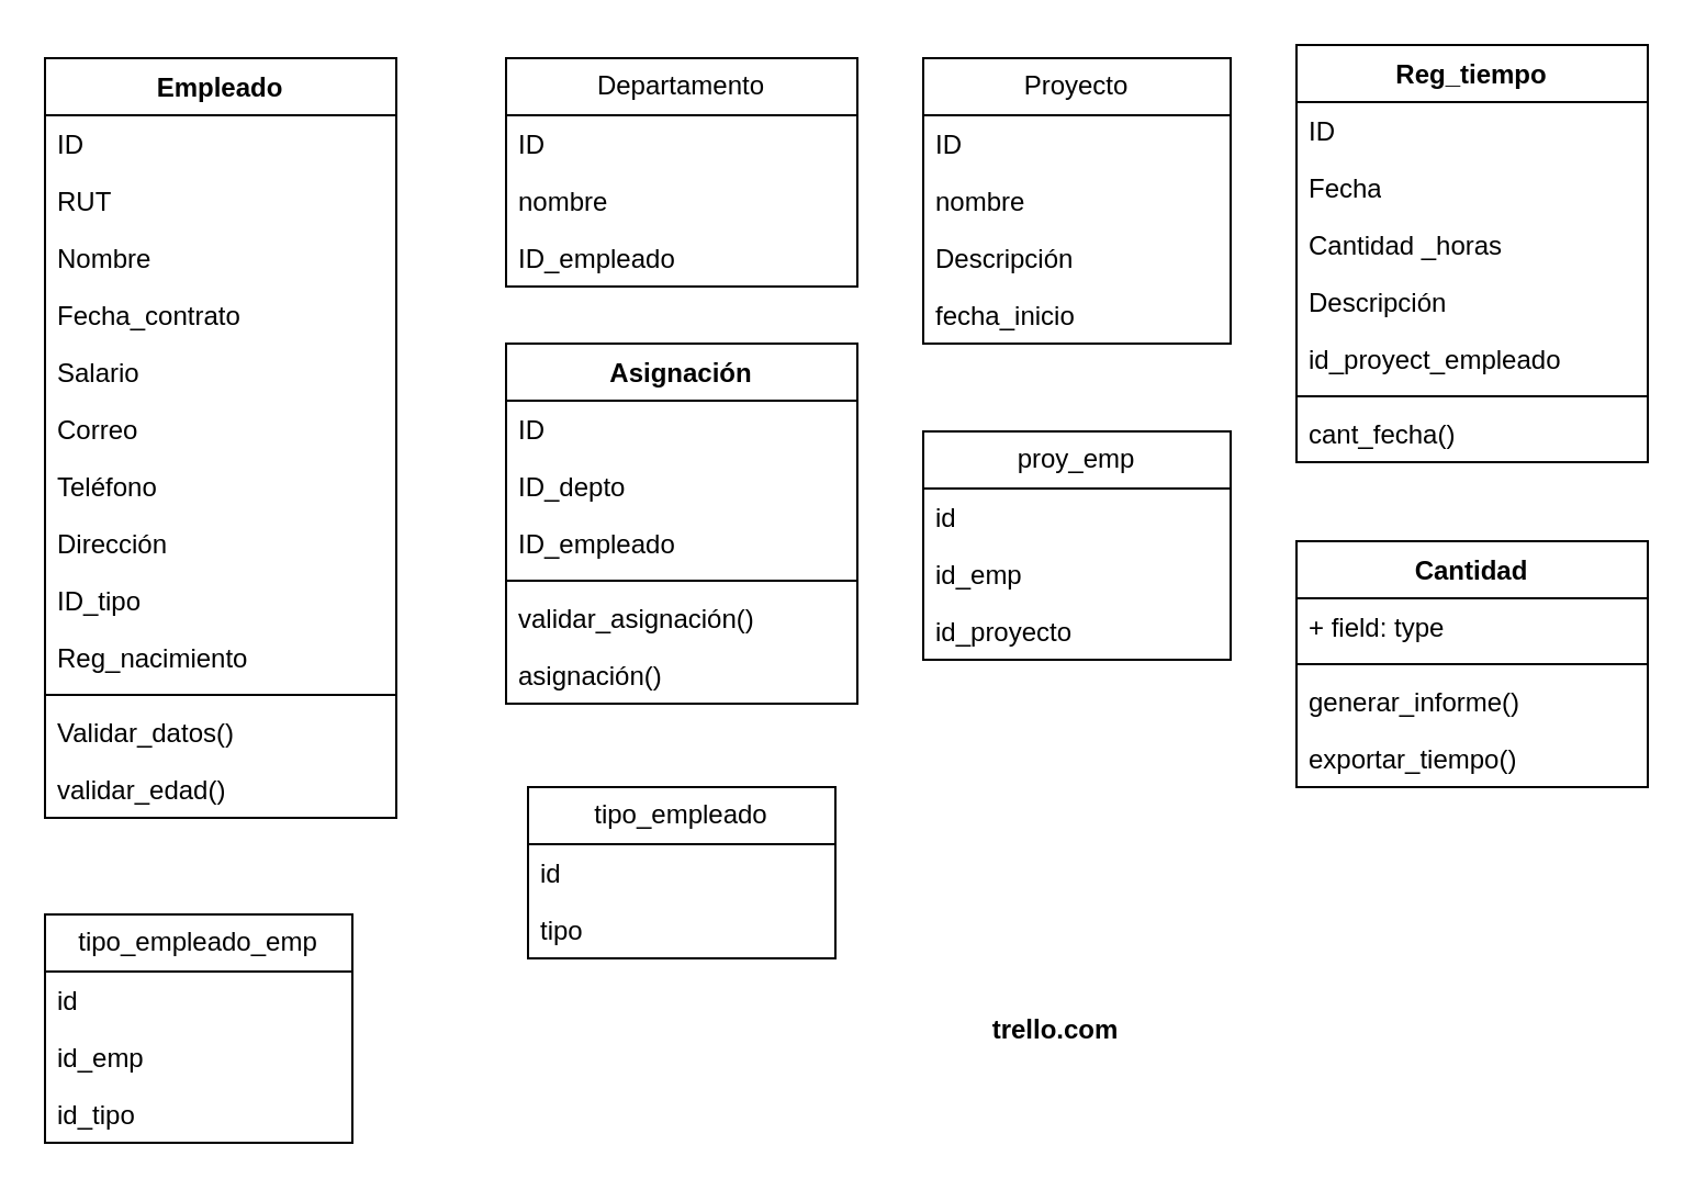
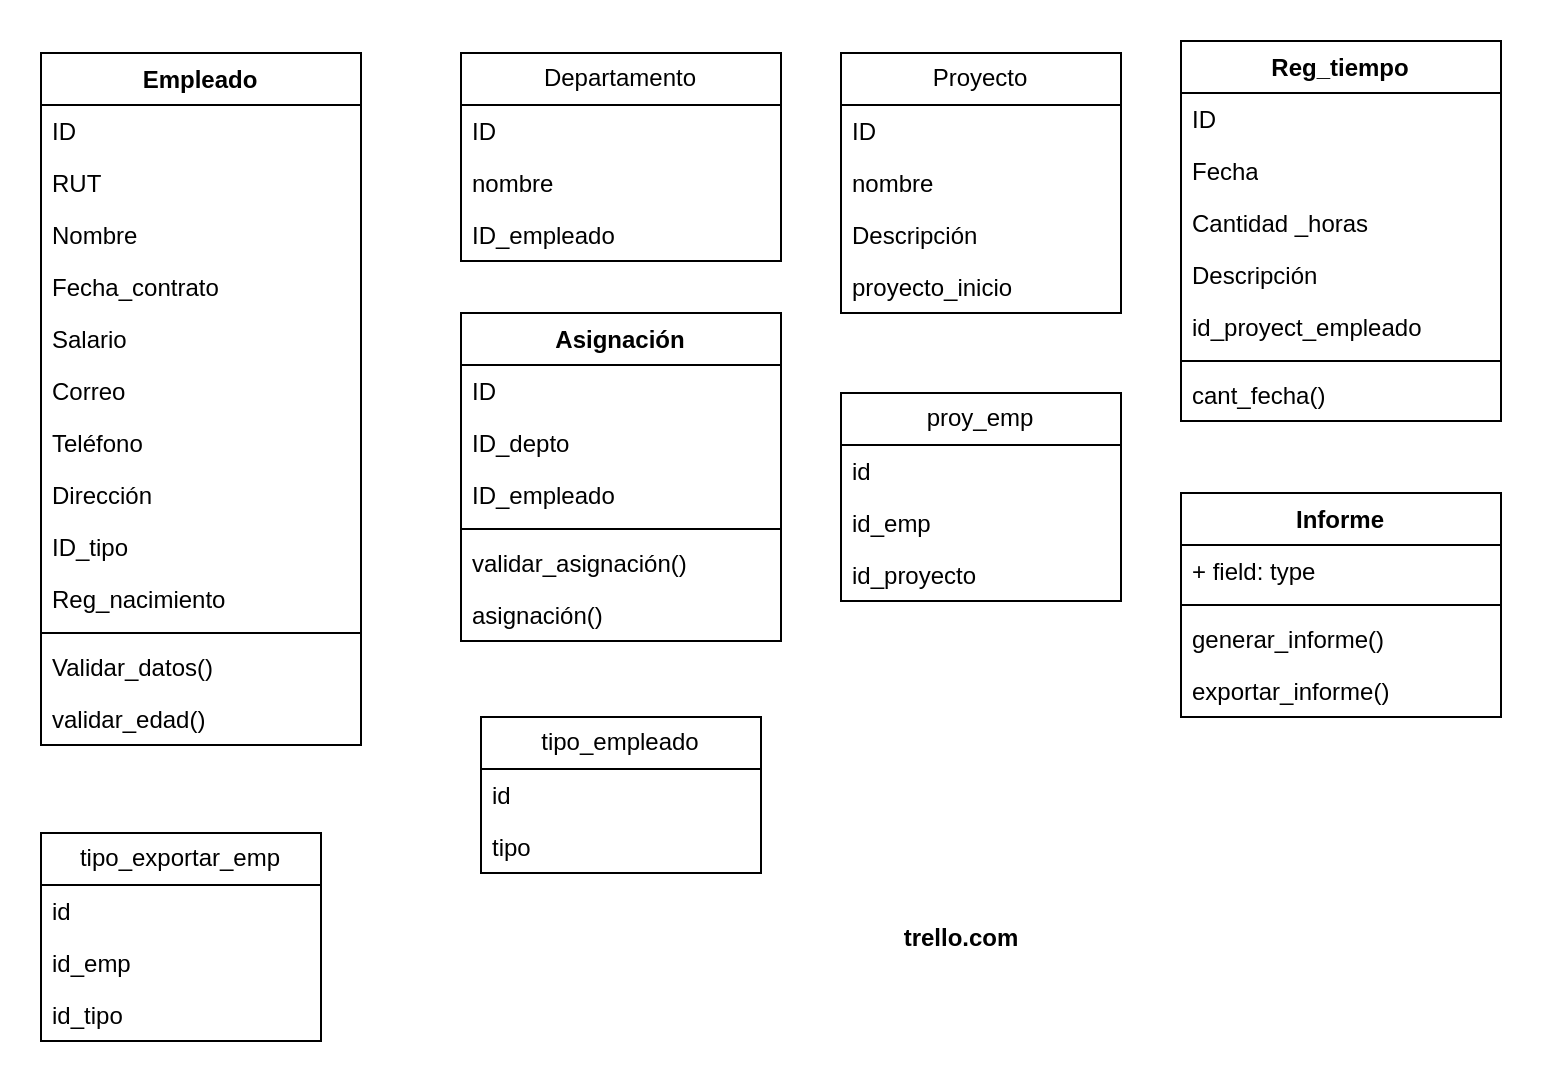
- <mxCell id="39" value="fecha_inicio" style="text;strokeColor=none;fillColor=none;align=left;verticalAlign=top;spacingLeft=4;spacingRight=4;overflow=hidden;rotatable=0;points=[[0,0.5],[1,0.5]];portConstraint=eastwest;whiteSpace=wrap;html=1;" vertex="1" parent="35"><mxGeometry y="104" width="140" height="26" as="geometry" /></mxCell>
+ <mxCell id="39" value="proyecto_inicio" style="text;strokeColor=none;fillColor=none;align=left;verticalAlign=top;spacingLeft=4;spacingRight=4;overflow=hidden;rotatable=0;points=[[0,0.5],[1,0.5]];portConstraint=eastwest;whiteSpace=wrap;html=1;" vertex="1" parent="35"><mxGeometry y="104" width="140" height="26" as="geometry" /></mxCell>
- <mxCell id="51" value="Cantidad" style="swimlane;fontStyle=1;align=center;verticalAlign=top;childLayout=stackLayout;horizontal=1;startSize=26;horizontalStack=0;resizeParent=1;resizeParentMax=0;resizeLast=0;collapsible=1;marginBottom=0;whiteSpace=wrap;html=1;" vertex="1" parent="1"><mxGeometry x="590" y="246" width="160" height="112" as="geometry" /></mxCell>
+ <mxCell id="51" value="Informe" style="swimlane;fontStyle=1;align=center;verticalAlign=top;childLayout=stackLayout;horizontal=1;startSize=26;horizontalStack=0;resizeParent=1;resizeParentMax=0;resizeLast=0;collapsible=1;marginBottom=0;whiteSpace=wrap;html=1;" vertex="1" parent="1"><mxGeometry x="590" y="246" width="160" height="112" as="geometry" /></mxCell>
- <mxCell id="55" value="exportar_tiempo()" style="text;strokeColor=none;fillColor=none;align=left;verticalAlign=top;spacingLeft=4;spacingRight=4;overflow=hidden;rotatable=0;points=[[0,0.5],[1,0.5]];portConstraint=eastwest;whiteSpace=wrap;html=1;" vertex="1" parent="51"><mxGeometry y="86" width="160" height="26" as="geometry" /></mxCell>
+ <mxCell id="55" value="exportar_informe()" style="text;strokeColor=none;fillColor=none;align=left;verticalAlign=top;spacingLeft=4;spacingRight=4;overflow=hidden;rotatable=0;points=[[0,0.5],[1,0.5]];portConstraint=eastwest;whiteSpace=wrap;html=1;" vertex="1" parent="51"><mxGeometry y="86" width="160" height="26" as="geometry" /></mxCell>
- <mxCell id="40" value="tipo_empleado_emp" style="swimlane;fontStyle=0;childLayout=stackLayout;horizontal=1;startSize=26;fillColor=none;horizontalStack=0;resizeParent=1;resizeParentMax=0;resizeLast=0;collapsible=1;marginBottom=0;whiteSpace=wrap;html=1;" vertex="1" parent="1"><mxGeometry x="20" y="416" width="140" height="104" as="geometry" /></mxCell>
+ <mxCell id="40" value="tipo_exportar_emp" style="swimlane;fontStyle=0;childLayout=stackLayout;horizontal=1;startSize=26;fillColor=none;horizontalStack=0;resizeParent=1;resizeParentMax=0;resizeLast=0;collapsible=1;marginBottom=0;whiteSpace=wrap;html=1;" vertex="1" parent="1"><mxGeometry x="20" y="416" width="140" height="104" as="geometry" /></mxCell>
